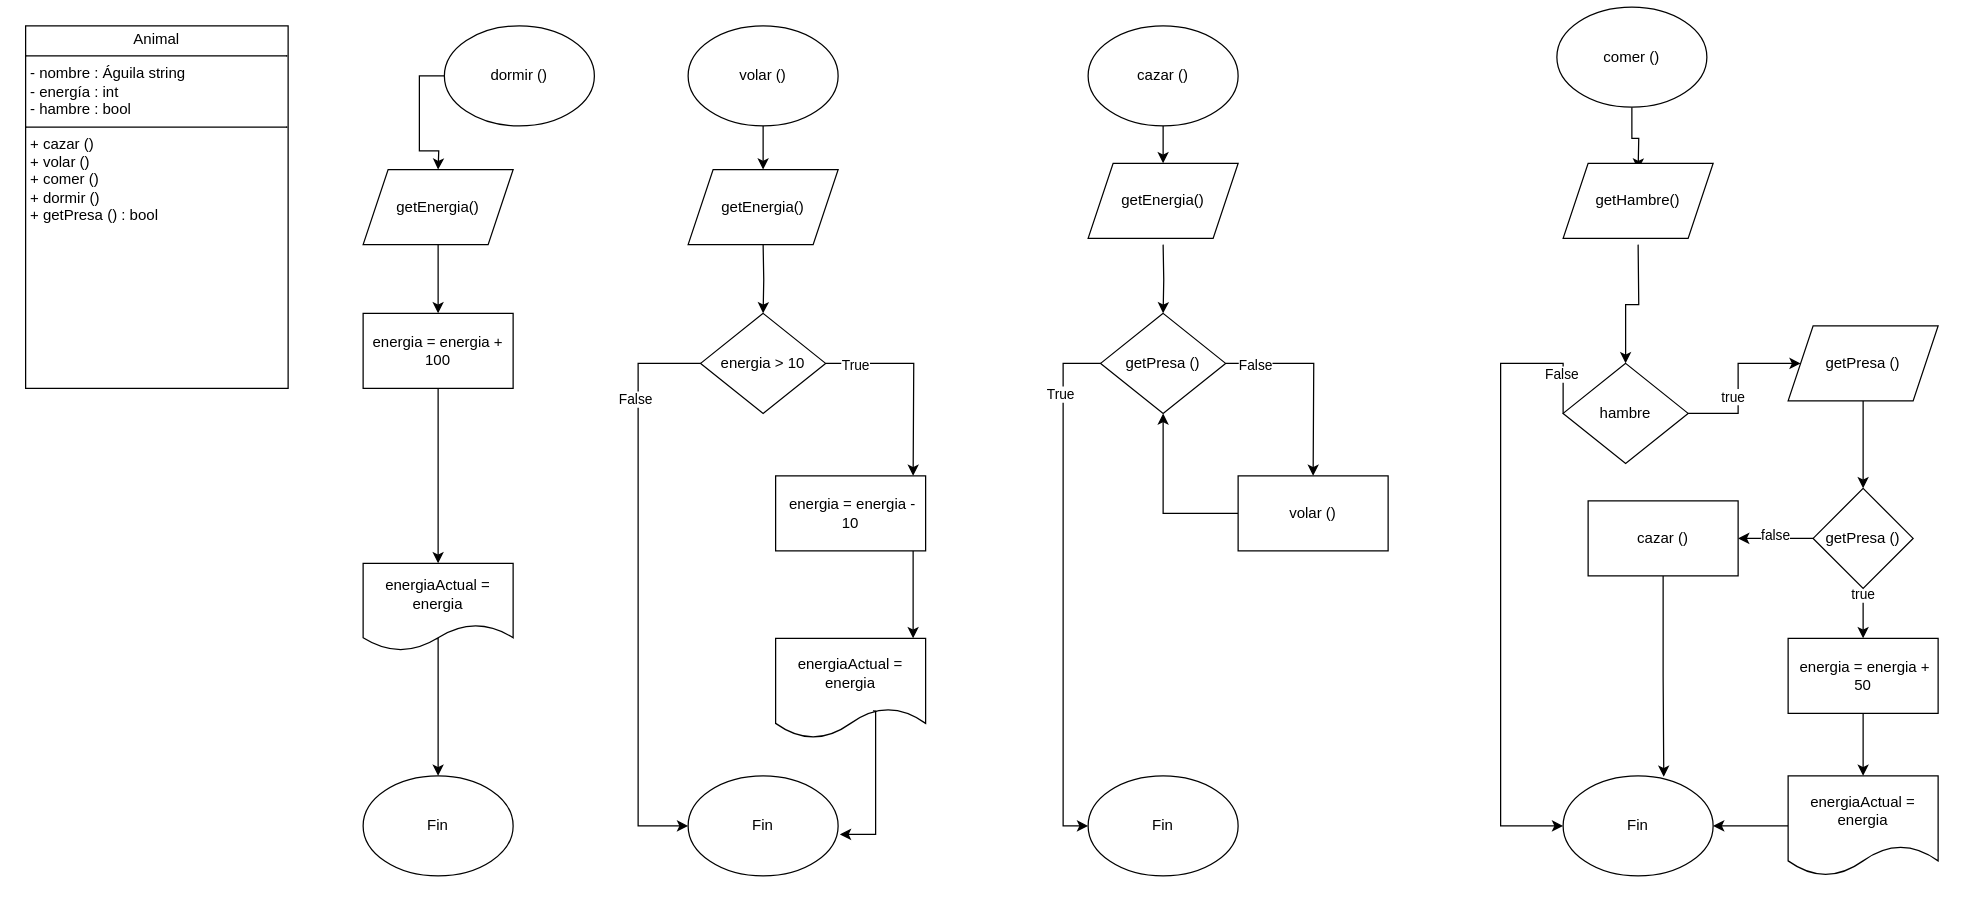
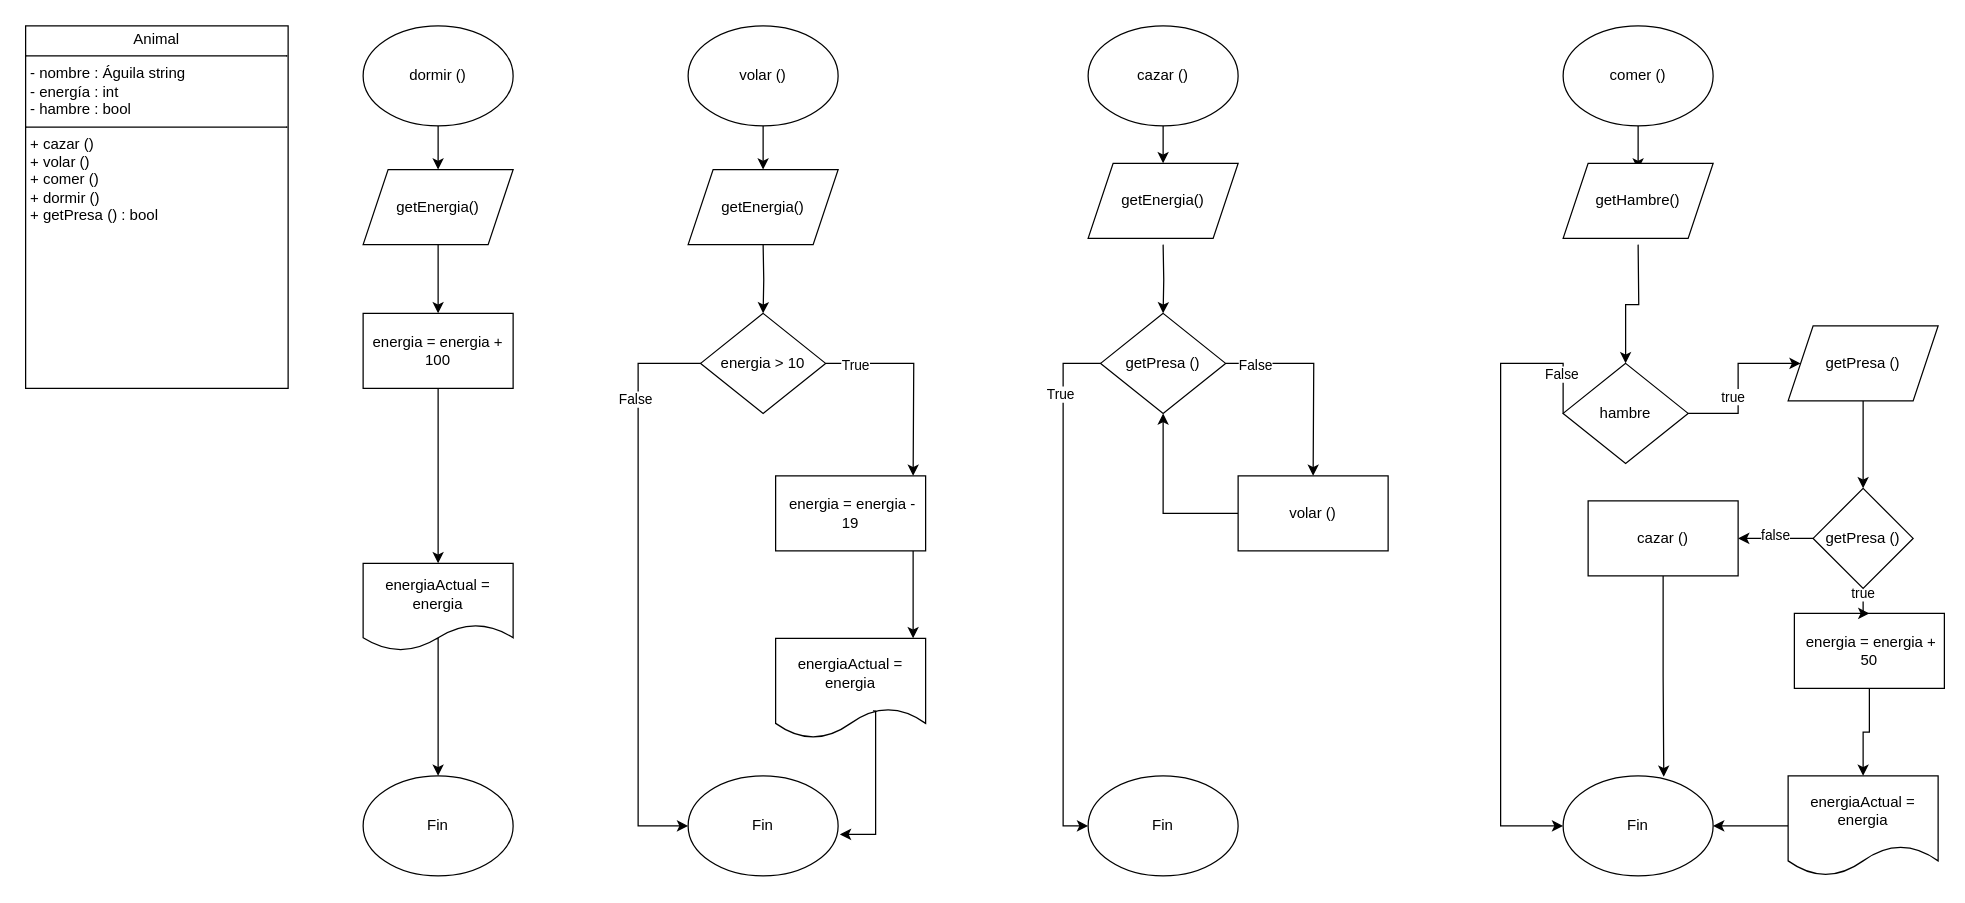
- <mxCell id="38" value="comer ()" style="ellipse;whiteSpace=wrap;html=1;" vertex="1" parent="1"><mxGeometry x="1245" y="5" width="120" height="80" as="geometry" /></mxCell>
+ <mxCell id="38" value="comer ()" style="ellipse;whiteSpace=wrap;html=1;" vertex="1" parent="1"><mxGeometry x="1250" y="20" width="120" height="80" as="geometry" /></mxCell>
- <mxCell id="4" value="dormir ()" style="ellipse;whiteSpace=wrap;html=1;" vertex="1" parent="1"><mxGeometry x="355" y="20" width="120" height="80" as="geometry" /></mxCell>
+ <mxCell id="4" value="dormir ()" style="ellipse;whiteSpace=wrap;html=1;" vertex="1" parent="1"><mxGeometry x="290" y="20" width="120" height="80" as="geometry" /></mxCell>
- <mxCell id="19" value="&amp;nbsp;energia = energia - 10" style="rounded=0;whiteSpace=wrap;html=1;" vertex="1" parent="1"><mxGeometry x="620" y="380" width="120" height="60" as="geometry" /></mxCell>
+ <mxCell id="19" value="&amp;nbsp;energia = energia - 19" style="rounded=0;whiteSpace=wrap;html=1;" vertex="1" parent="1"><mxGeometry x="620" y="380" width="120" height="60" as="geometry" /></mxCell>
- <mxCell id="47" value="&amp;nbsp;energia = energia + 50" style="rounded=0;whiteSpace=wrap;html=1;" vertex="1" parent="1"><mxGeometry x="1430" y="510" width="120" height="60" as="geometry" /></mxCell>
+ <mxCell id="47" value="&amp;nbsp;energia = energia + 50" style="rounded=0;whiteSpace=wrap;html=1;" vertex="1" parent="1"><mxGeometry x="1435" y="490" width="120" height="60" as="geometry" /></mxCell>
